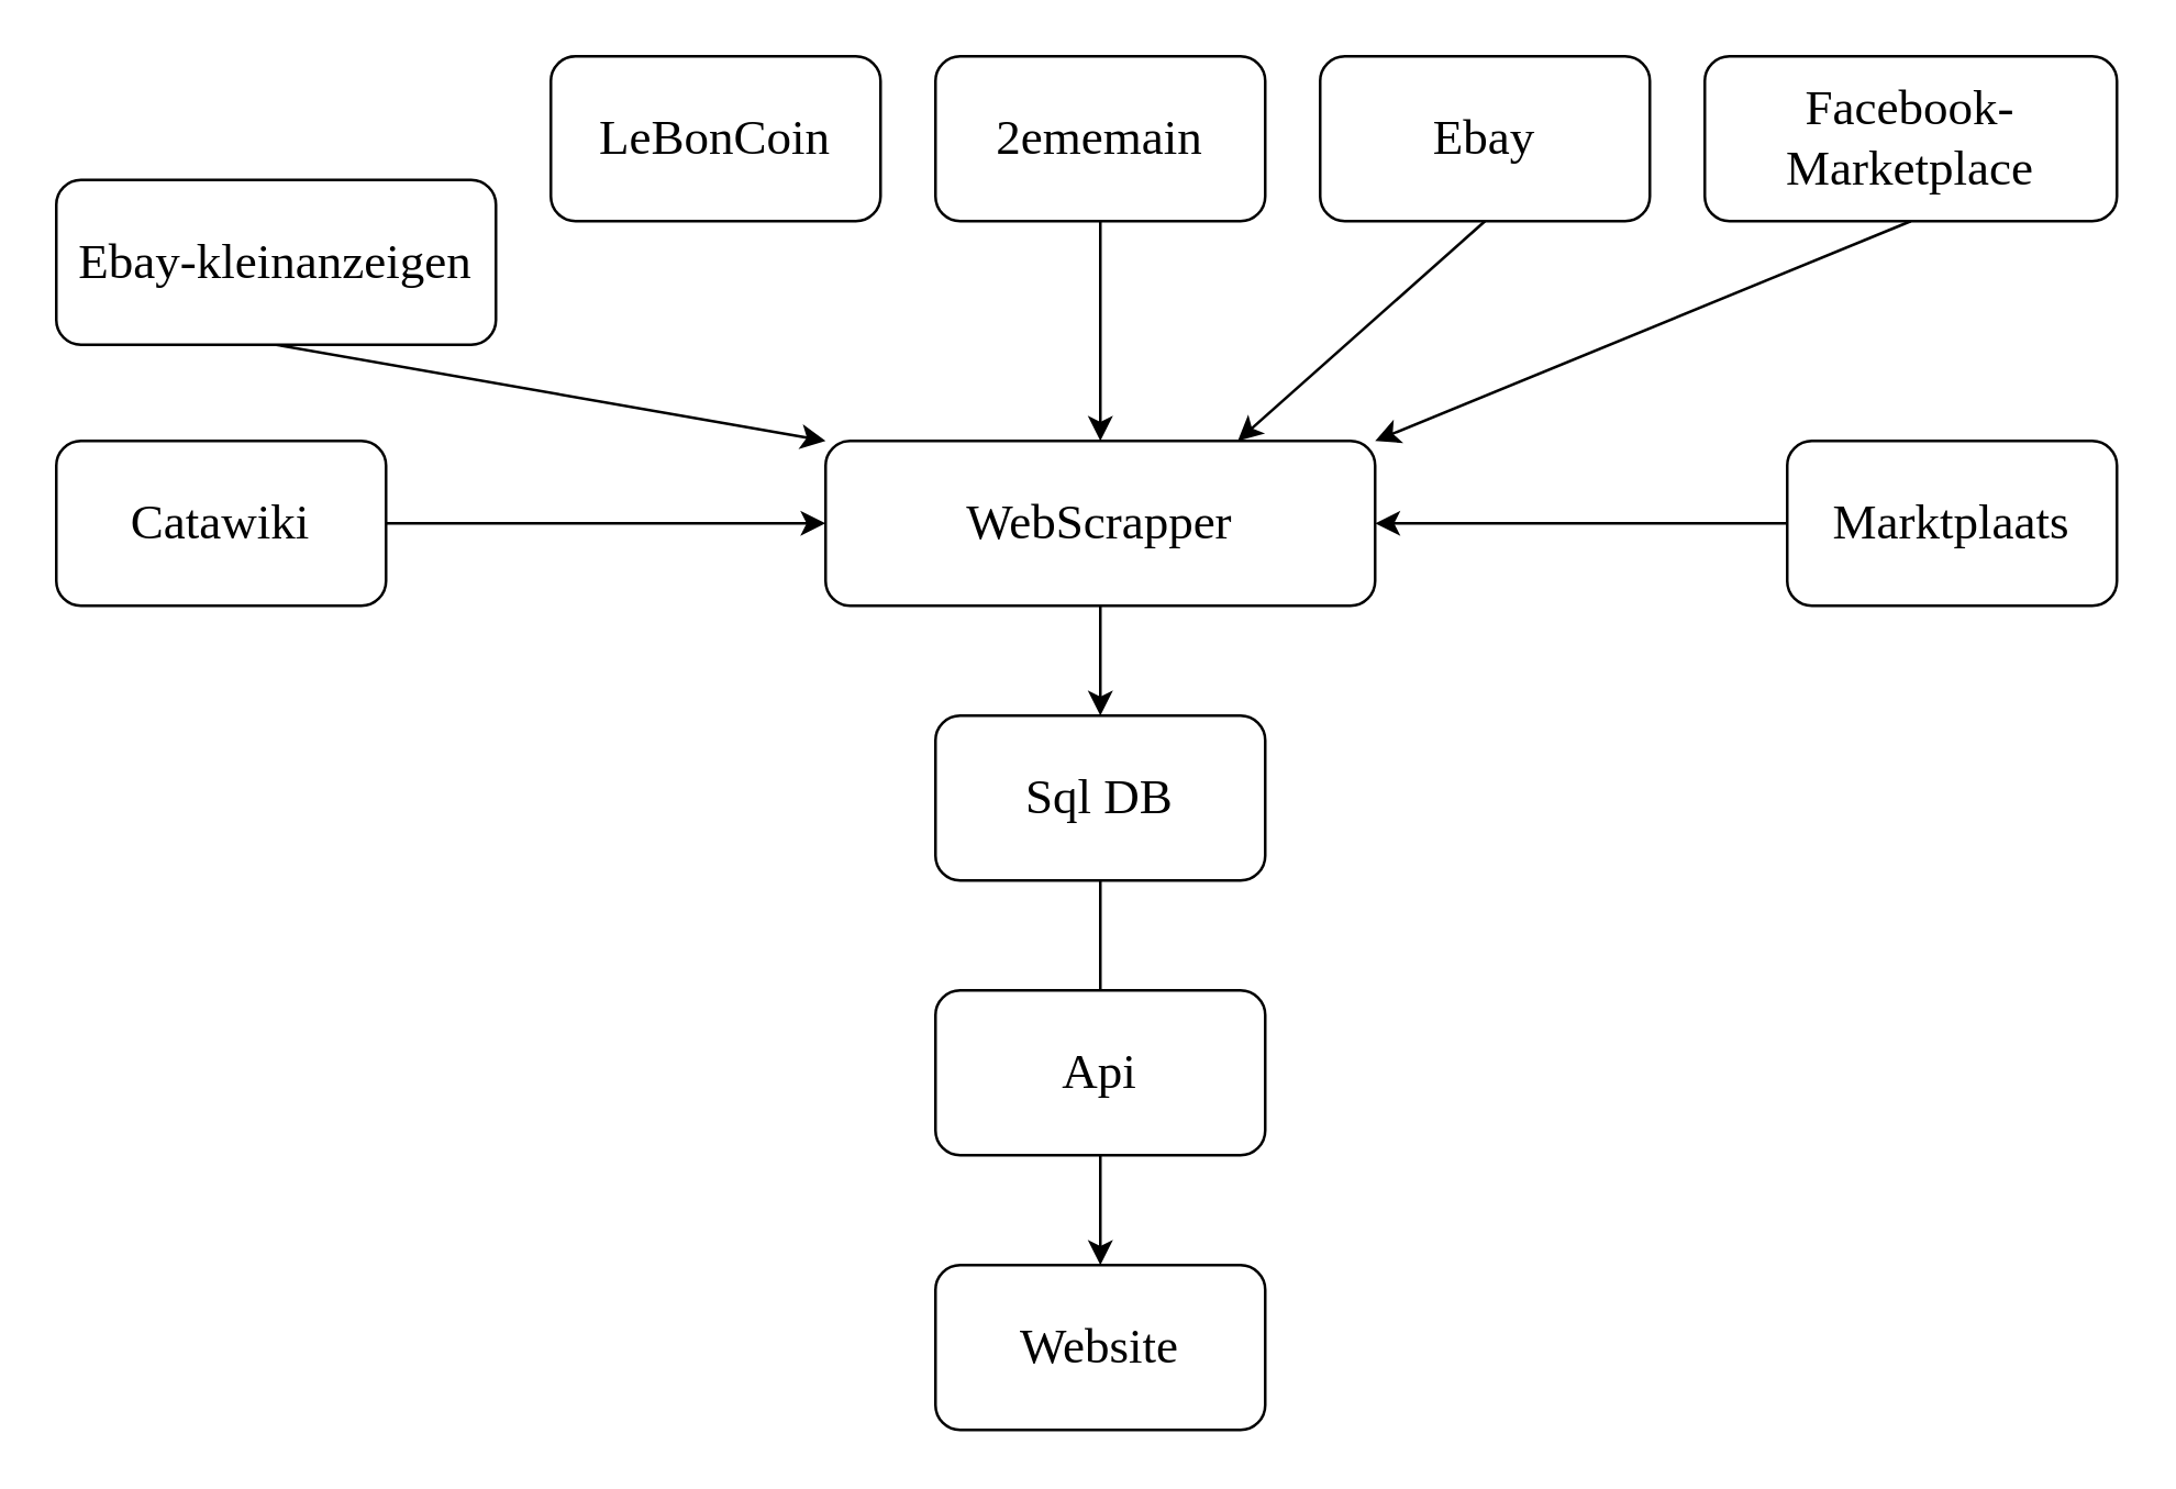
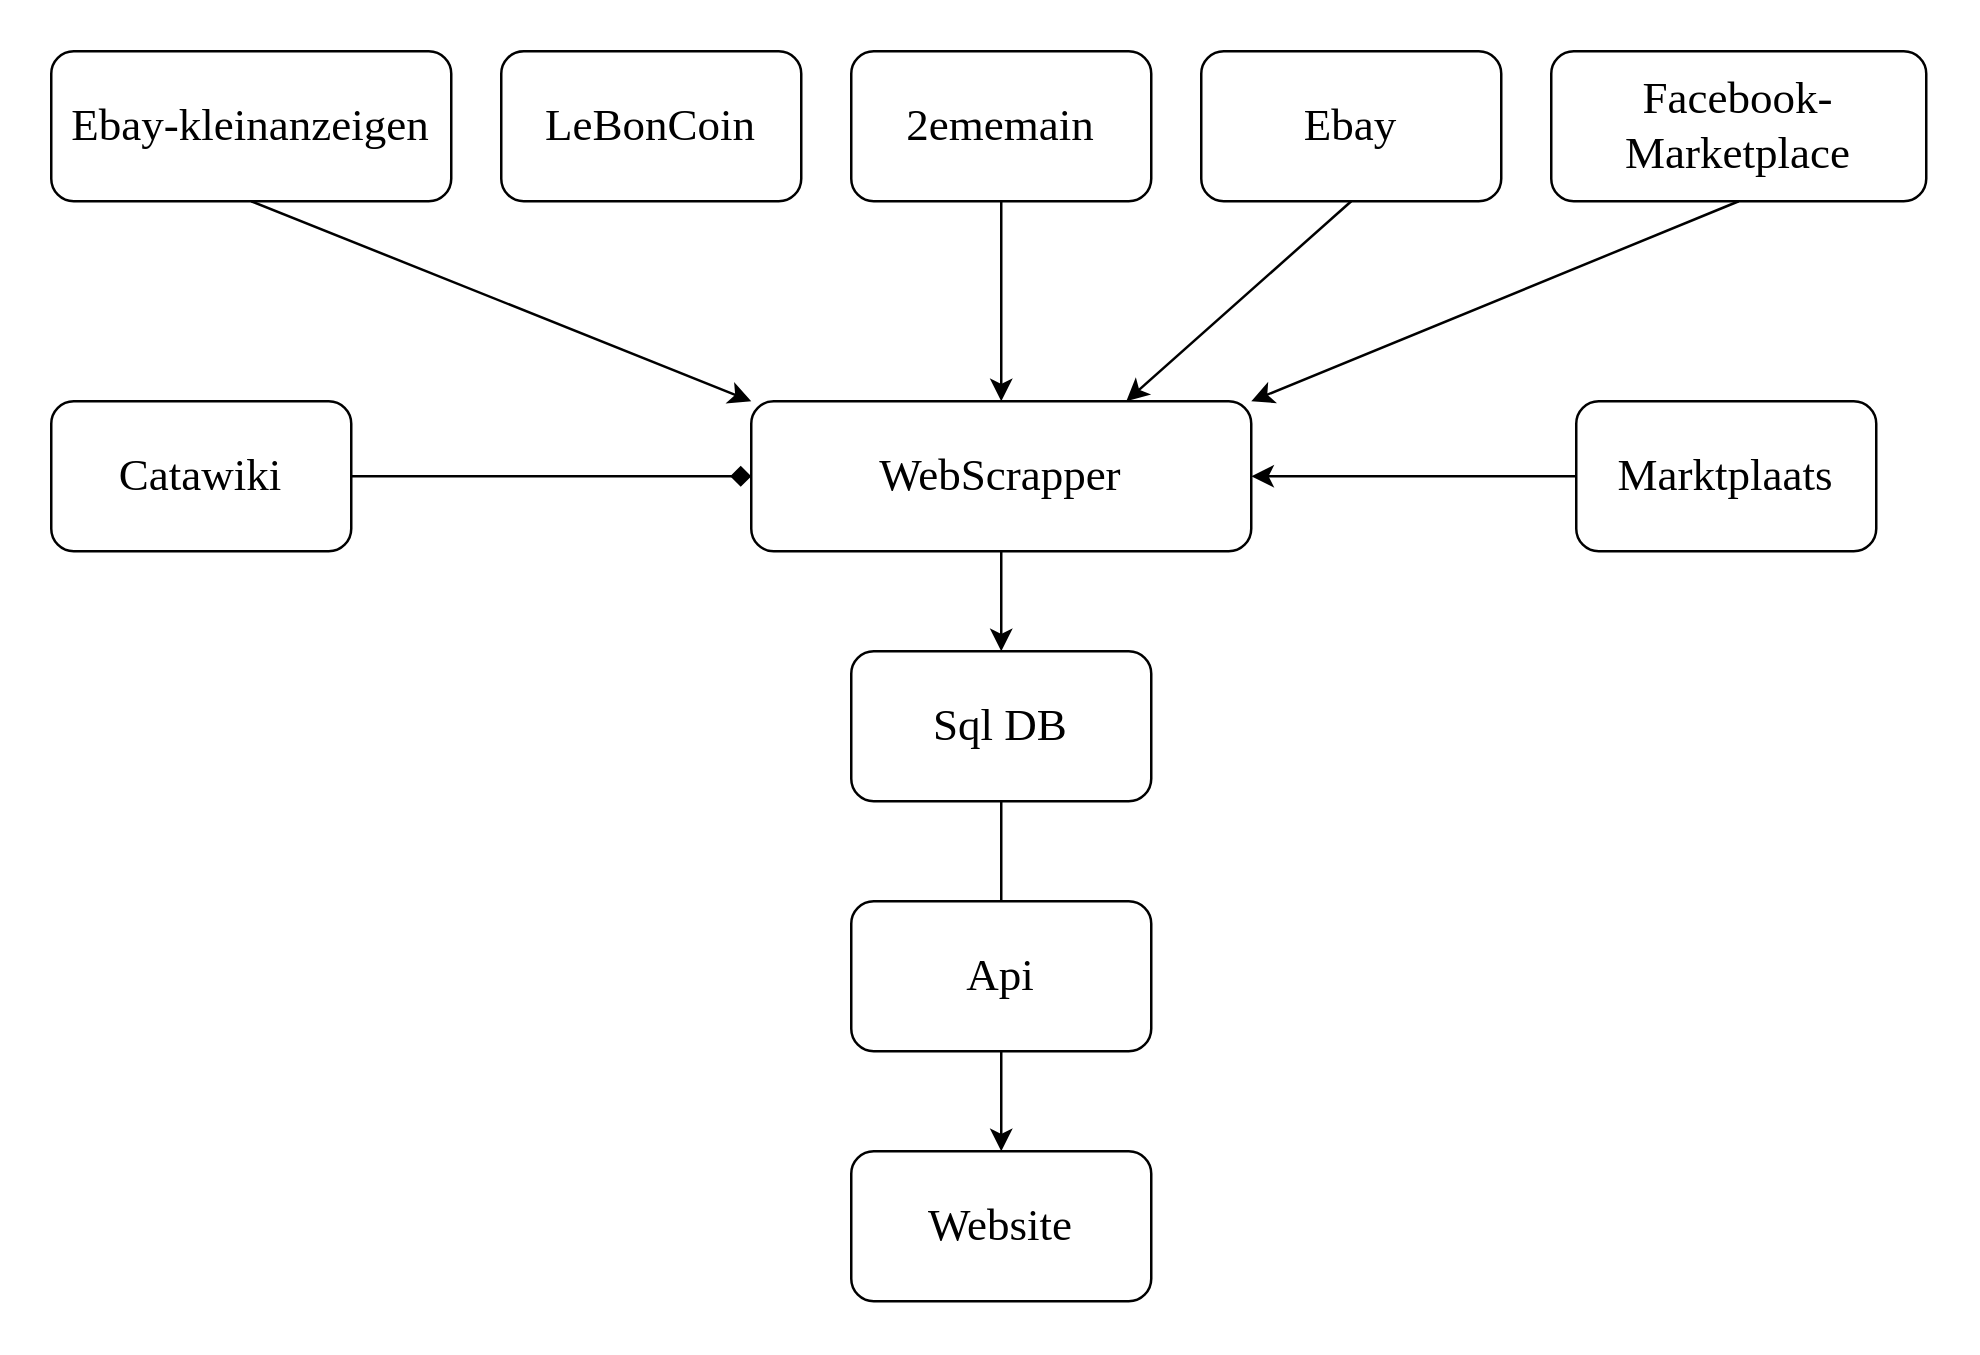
- <mxCell id="9" value="Ebay-kleinanzeigen" style="rounded=1;whiteSpace=wrap;html=1;fontSize=18;fontFamily=Unispace;" vertex="1" parent="1"><mxGeometry x="20" y="65" width="160" height="60" as="geometry" /></mxCell>
+ <mxCell id="9" value="Ebay-kleinanzeigen" style="rounded=1;whiteSpace=wrap;html=1;fontSize=18;fontFamily=Unispace;" vertex="1" parent="1"><mxGeometry x="20" y="20" width="160" height="60" as="geometry" /></mxCell>
- <mxCell id="19" style="edgeStyle=none;html=1;exitX=1;exitY=0.5;exitDx=0;exitDy=0;entryX=0;entryY=0.5;entryDx=0;entryDy=0;fontSize=18;fontFamily=Unispace;" edge="1" parent="1" source="20" target="3"><mxGeometry relative="1" as="geometry" /></mxCell>
+ <mxCell id="19" style="edgeStyle=none;html=1;exitX=1;exitY=0.5;exitDx=0;exitDy=0;entryX=0;entryY=0.5;entryDx=0;entryDy=0;fontSize=18;fontFamily=Unispace;endArrow=diamond;" edge="1" parent="1" source="20" target="3"><mxGeometry relative="1" as="geometry" /></mxCell>
- <mxCell id="18" value="Marktplaats" style="rounded=1;whiteSpace=wrap;html=1;fontSize=18;fontFamily=Unispace;" vertex="1" parent="1"><mxGeometry x="650" y="160" width="120" height="60" as="geometry" /></mxCell>
+ <mxCell id="18" value="Marktplaats" style="rounded=1;whiteSpace=wrap;html=1;fontSize=18;fontFamily=Unispace;" vertex="1" parent="1"><mxGeometry x="630" y="160" width="120" height="60" as="geometry" /></mxCell>
